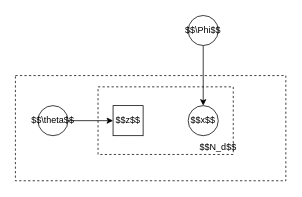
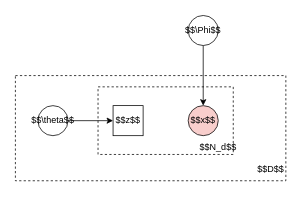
- <mxCell id="7" value="$$x$$" style="ellipse;whiteSpace=wrap;html=1;" vertex="1" parent="1"><mxGeometry x="250" y="140" width="40" height="40" as="geometry" /></mxCell>
+ <mxCell id="7" value="$$x$$" style="ellipse;whiteSpace=wrap;html=1;fillColor=#f8cecc;" vertex="1" parent="1"><mxGeometry x="250" y="140" width="40" height="40" as="geometry" /></mxCell>
+ <mxCell id="8" value="$$D$$" style="text;html=1;strokeColor=none;fillColor=none;align=center;verticalAlign=middle;whiteSpace=wrap;rounded=0;" vertex="1" parent="1"><mxGeometry x="340" y="210" width="40" height="30" as="geometry" /></mxCell>
